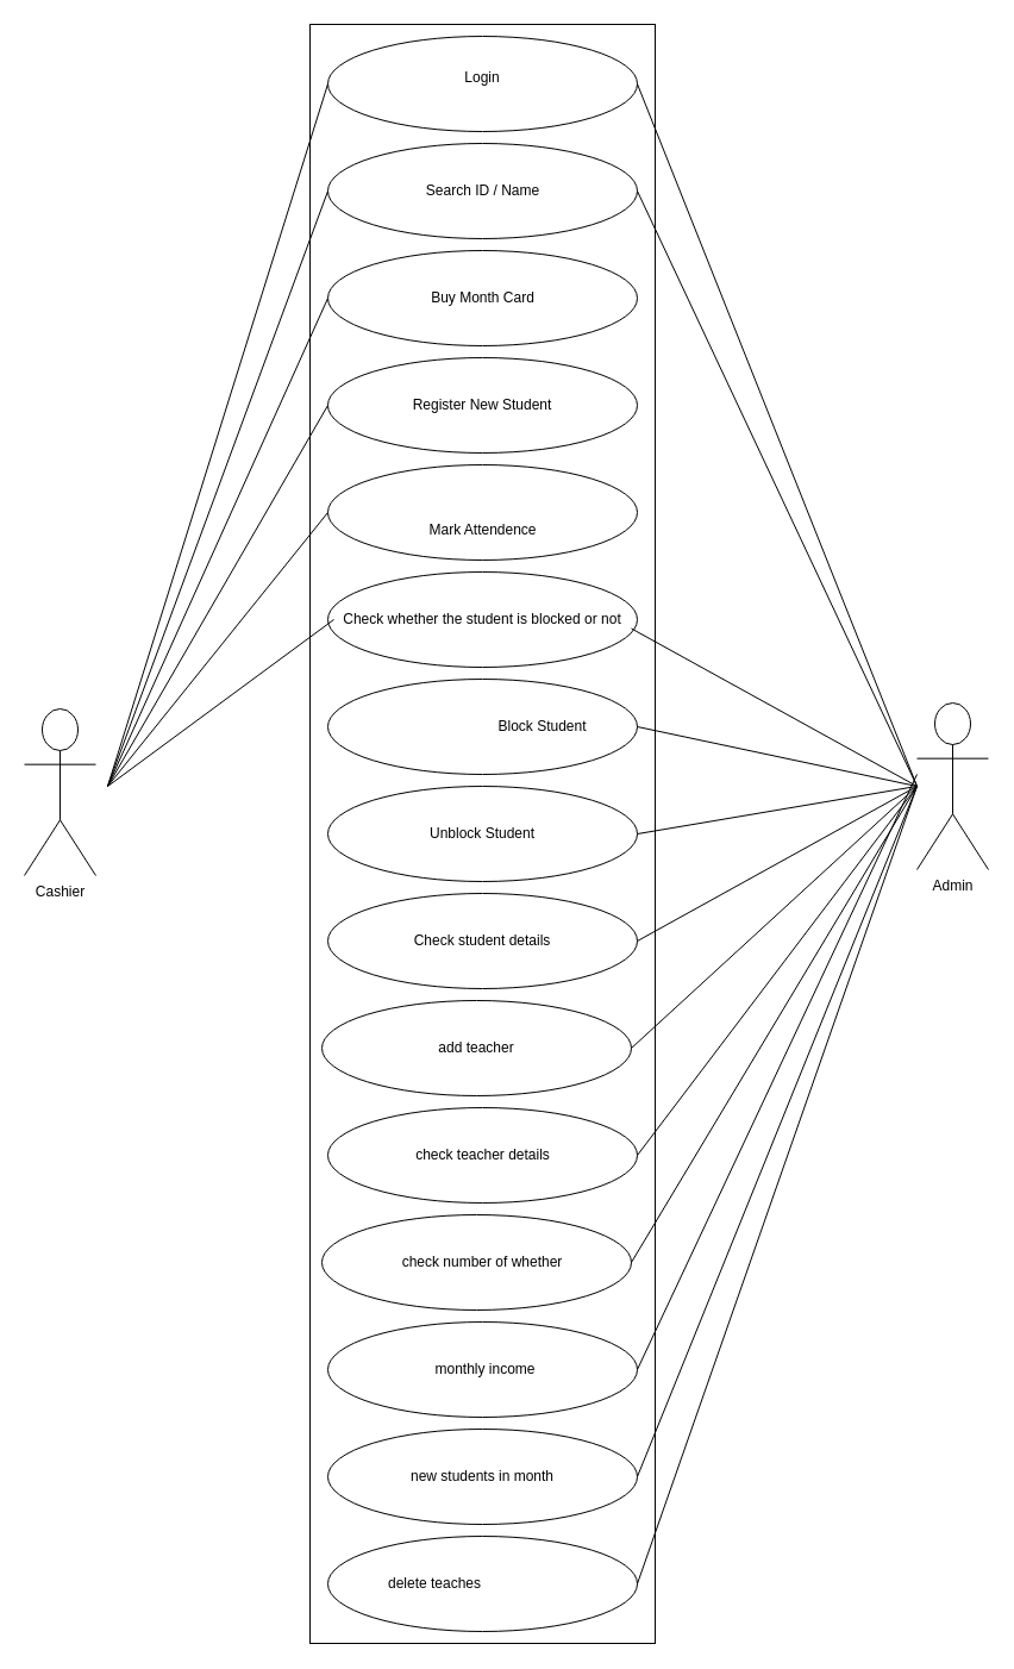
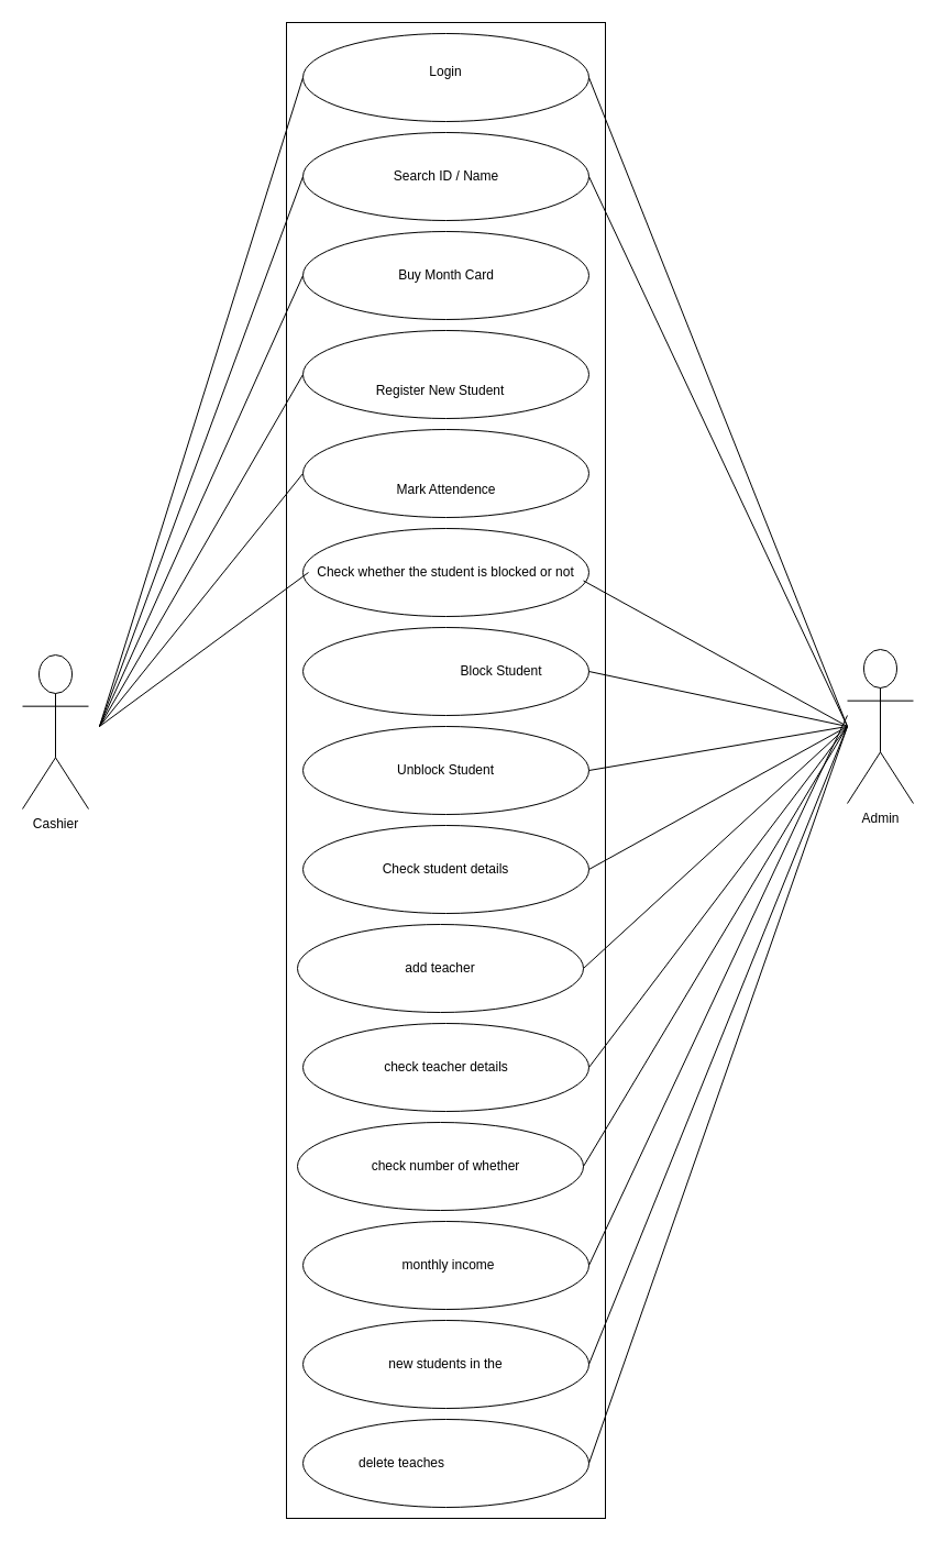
- <mxCell id="17" value="Register New Student" style="text;html=1;strokeColor=none;fillColor=none;align=center;verticalAlign=middle;whiteSpace=wrap;rounded=0;" vertex="1" parent="1"><mxGeometry x="330" y="325" width="150" height="30" as="geometry" /></mxCell>
+ <mxCell id="17" value="Register New Student" style="text;html=1;strokeColor=none;fillColor=none;align=center;verticalAlign=middle;whiteSpace=wrap;rounded=0;" vertex="1" parent="1"><mxGeometry x="325" y="340" width="150" height="30" as="geometry" /></mxCell>
- <mxCell id="32" value="new students in month" style="text;html=1;strokeColor=none;fillColor=none;align=center;verticalAlign=middle;whiteSpace=wrap;rounded=0;" vertex="1" parent="1"><mxGeometry x="340" y="1225" width="130" height="30" as="geometry" /></mxCell>
+ <mxCell id="32" value="new students in the" style="text;html=1;strokeColor=none;fillColor=none;align=center;verticalAlign=middle;whiteSpace=wrap;rounded=0;" vertex="1" parent="1"><mxGeometry x="340" y="1225" width="130" height="30" as="geometry" /></mxCell>
